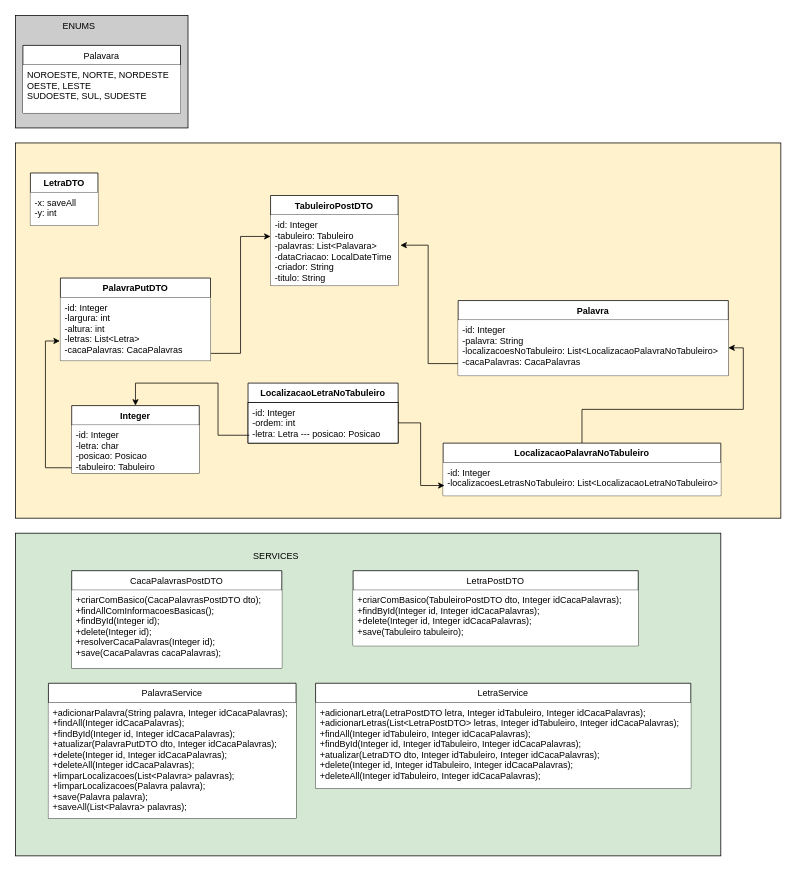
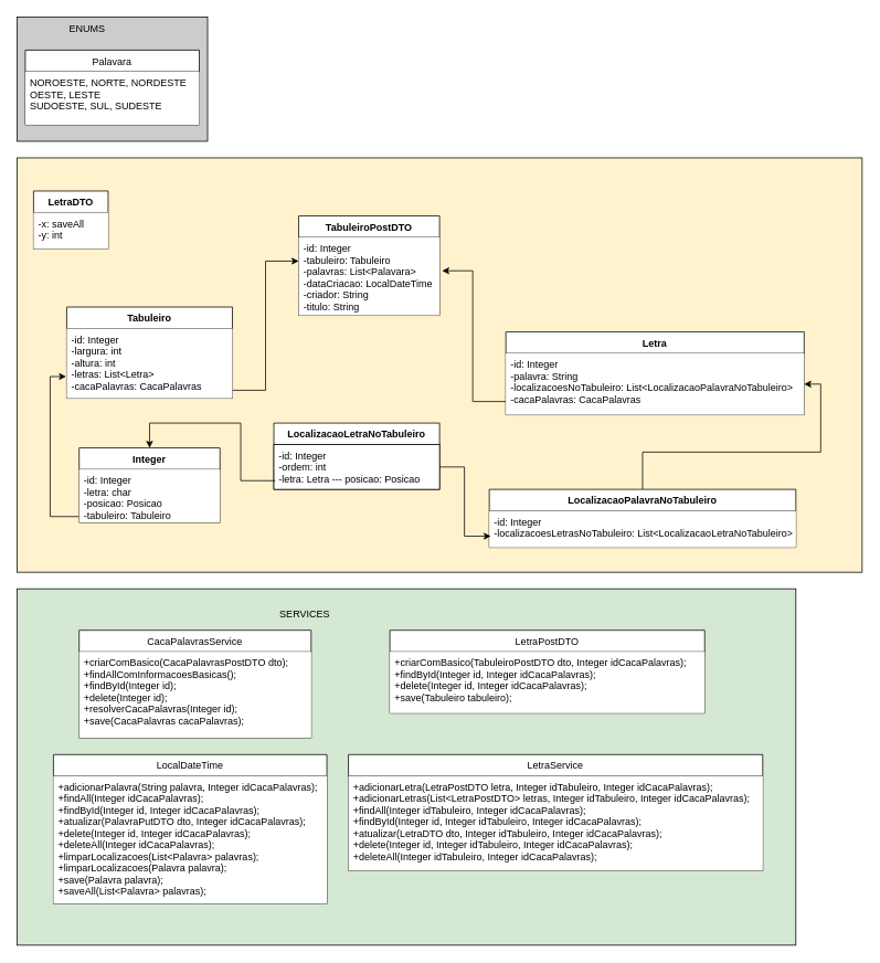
- <mxCell id="18" value="PalavraPutDTO" style="swimlane;fontStyle=1;align=center;verticalAlign=top;childLayout=stackLayout;horizontal=1;startSize=26;horizontalStack=0;resizeParent=1;resizeParentMax=0;resizeLast=0;collapsible=1;marginBottom=0;fillColor=#FFFFFF;" parent="1" vertex="1"><mxGeometry x="80" y="370" width="200" height="110" as="geometry"><mxRectangle x="30" y="170" width="60" height="26" as="alternateBounds" /></mxGeometry></mxCell>
+ <mxCell id="18" value="Tabuleiro" style="swimlane;fontStyle=1;align=center;verticalAlign=top;childLayout=stackLayout;horizontal=1;startSize=26;horizontalStack=0;resizeParent=1;resizeParentMax=0;resizeLast=0;collapsible=1;marginBottom=0;fillColor=#FFFFFF;" parent="1" vertex="1"><mxGeometry x="80" y="370" width="200" height="110" as="geometry"><mxRectangle x="30" y="170" width="60" height="26" as="alternateBounds" /></mxGeometry></mxCell>
- <mxCell id="15" value="Palavra" style="swimlane;fontStyle=1;align=center;verticalAlign=top;childLayout=stackLayout;horizontal=1;startSize=26;horizontalStack=0;resizeParent=1;resizeParentMax=0;resizeLast=0;collapsible=1;marginBottom=0;fillColor=#FFFFFF;" parent="1" vertex="1"><mxGeometry x="610" y="400" width="360" height="100" as="geometry"><mxRectangle x="30" y="170" width="60" height="26" as="alternateBounds" /></mxGeometry></mxCell>
+ <mxCell id="15" value="Letra" style="swimlane;fontStyle=1;align=center;verticalAlign=top;childLayout=stackLayout;horizontal=1;startSize=26;horizontalStack=0;resizeParent=1;resizeParentMax=0;resizeLast=0;collapsible=1;marginBottom=0;fillColor=#FFFFFF;" parent="1" vertex="1"><mxGeometry x="610" y="400" width="360" height="100" as="geometry"><mxRectangle x="30" y="170" width="60" height="26" as="alternateBounds" /></mxGeometry></mxCell>
- <mxCell id="21" value="CacaPalavrasPostDTO" style="swimlane;fontStyle=0;childLayout=stackLayout;horizontal=1;startSize=26;fillColor=#FFFFFF;horizontalStack=0;resizeParent=1;resizeParentMax=0;resizeLast=0;collapsible=1;marginBottom=0;" parent="1" vertex="1"><mxGeometry x="95" y="760" width="280" height="130" as="geometry" /></mxCell>
+ <mxCell id="21" value="CacaPalavrasService" style="swimlane;fontStyle=0;childLayout=stackLayout;horizontal=1;startSize=26;fillColor=#FFFFFF;horizontalStack=0;resizeParent=1;resizeParentMax=0;resizeLast=0;collapsible=1;marginBottom=0;" parent="1" vertex="1"><mxGeometry x="95" y="760" width="280" height="130" as="geometry" /></mxCell>
- <mxCell id="33" value="PalavraService" style="swimlane;fontStyle=0;childLayout=stackLayout;horizontal=1;startSize=26;fillColor=#FFFFFF;horizontalStack=0;resizeParent=1;resizeParentMax=0;resizeLast=0;collapsible=1;marginBottom=0;" vertex="1" parent="1"><mxGeometry x="64" y="910" width="330" height="180" as="geometry" /></mxCell>
+ <mxCell id="33" value="LocalDateTime" style="swimlane;fontStyle=0;childLayout=stackLayout;horizontal=1;startSize=26;fillColor=#FFFFFF;horizontalStack=0;resizeParent=1;resizeParentMax=0;resizeLast=0;collapsible=1;marginBottom=0;" vertex="1" parent="1"><mxGeometry x="64" y="910" width="330" height="180" as="geometry" /></mxCell>
